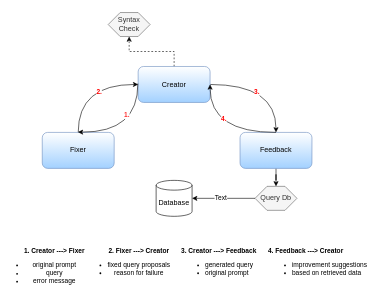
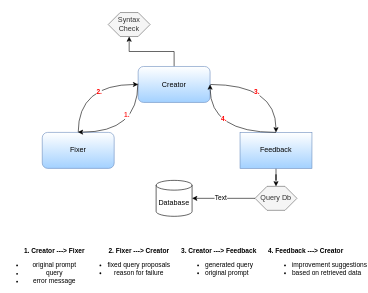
- <mxCell id="4" style="edgeStyle=orthogonalEdgeStyle;rounded=0;orthogonalLoop=1;jettySize=auto;html=1;entryX=0.5;entryY=1;entryDx=0;entryDy=0;exitX=0.5;exitY=0;exitDx=0;exitDy=0;dashed=1;" parent="1" source="5" target="16" edge="1"><mxGeometry relative="1" as="geometry" /></mxCell>
+ <mxCell id="4" style="edgeStyle=orthogonalEdgeStyle;rounded=0;orthogonalLoop=1;jettySize=auto;html=1;entryX=0.5;entryY=1;entryDx=0;entryDy=0;exitX=0.5;exitY=0;exitDx=0;exitDy=0;" parent="1" source="5" target="16" edge="1"><mxGeometry relative="1" as="geometry" /></mxCell>
- <mxCell id="10" value="Feedback" style="rounded=1;whiteSpace=wrap;html=1;strokeColor=#6c8ebf;align=center;verticalAlign=middle;fontFamily=Helvetica;fontSize=12;fontColor=default;fillColor=default;gradientColor=#A3D1FF;" parent="1" vertex="1"><mxGeometry x="350" y="220" width="120" height="60" as="geometry" /></mxCell>
+ <mxCell id="10" value="Feedback" style="whiteSpace=wrap;html=1;strokeColor=#6c8ebf;align=center;verticalAlign=middle;fontFamily=Helvetica;fontSize=12;fontColor=default;fillColor=default;gradientColor=#A3D1FF;rounded=0;" parent="1" vertex="1"><mxGeometry x="350" y="220" width="120" height="60" as="geometry" /></mxCell>
